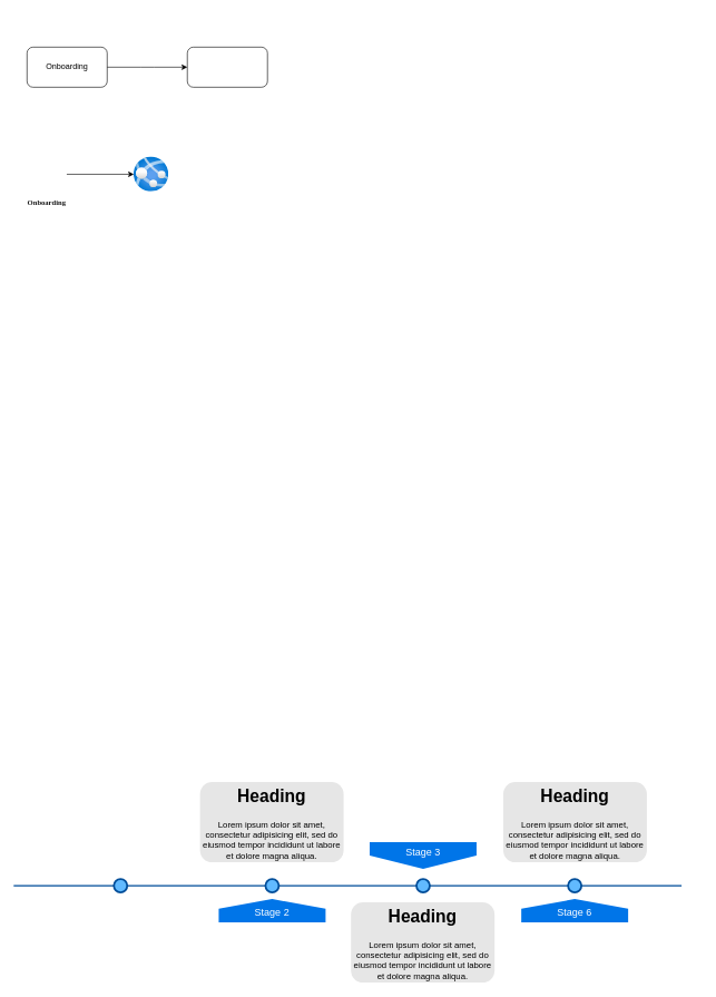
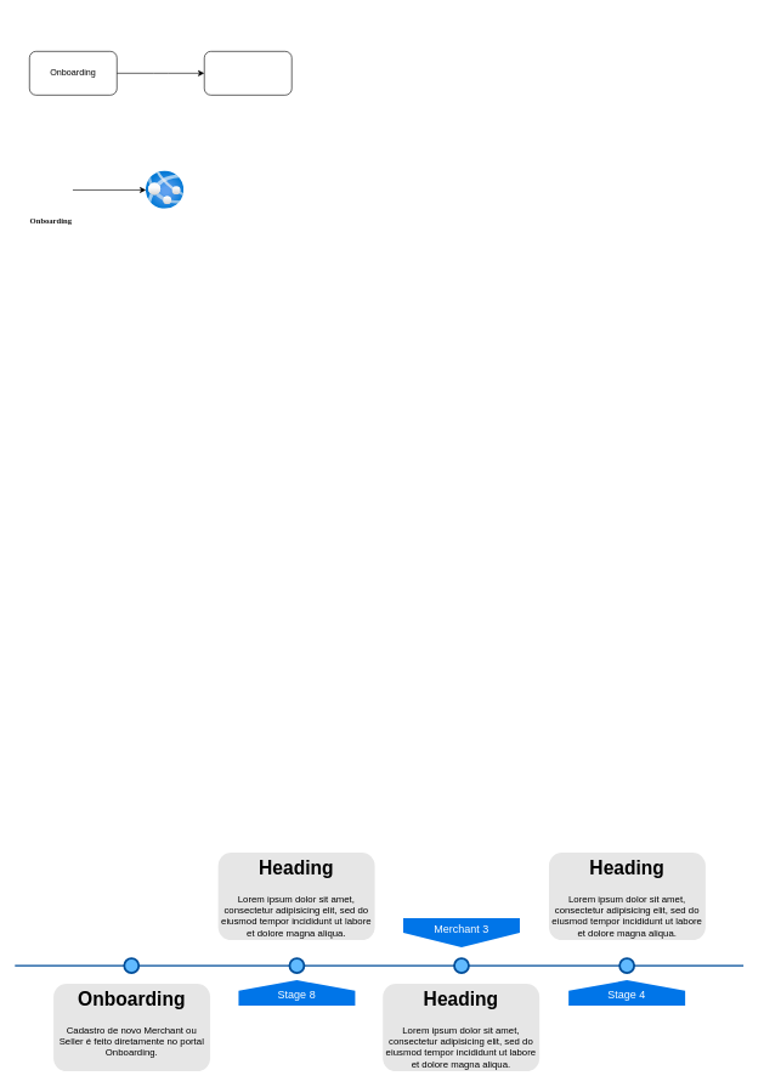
- <mxCell id="3" value="&lt;span&gt;Stage 3&lt;/span&gt;" style="shape=offPageConnector;whiteSpace=wrap;html=1;fillColor=#0075E8;fontSize=15;fontColor=#FFFFFF;size=0.509;verticalAlign=top;strokeColor=none;" parent="1" vertex="1"><mxGeometry x="553" y="1260" width="160" height="40" as="geometry" /></mxCell>
+ <mxCell id="3" value="&lt;span&gt;Merchant 3&lt;/span&gt;" style="shape=offPageConnector;whiteSpace=wrap;html=1;fillColor=#0075E8;fontSize=15;fontColor=#FFFFFF;size=0.509;verticalAlign=top;strokeColor=none;" parent="1" vertex="1"><mxGeometry x="553" y="1260" width="160" height="40" as="geometry" /></mxCell>
- <mxCell id="4" value="&lt;span&gt;Stage 2&lt;/span&gt;" style="shape=offPageConnector;whiteSpace=wrap;html=1;fillColor=#0075E8;fontSize=15;fontColor=#FFFFFF;size=0.418;flipV=1;verticalAlign=bottom;strokeColor=none;spacingBottom=4;" parent="1" vertex="1"><mxGeometry x="327" y="1345" width="160" height="35" as="geometry" /></mxCell>
+ <mxCell id="4" value="&lt;span&gt;Stage 8&lt;/span&gt;" style="shape=offPageConnector;whiteSpace=wrap;html=1;fillColor=#0075E8;fontSize=15;fontColor=#FFFFFF;size=0.418;flipV=1;verticalAlign=bottom;strokeColor=none;spacingBottom=4;" parent="1" vertex="1"><mxGeometry x="327" y="1345" width="160" height="35" as="geometry" /></mxCell>
- <mxCell id="5" value="&lt;span&gt;Stage 6&lt;/span&gt;" style="shape=offPageConnector;whiteSpace=wrap;html=1;fillColor=#0075E8;fontSize=15;fontColor=#FFFFFF;size=0.418;flipV=1;verticalAlign=bottom;strokeColor=none;spacingBottom=4;" parent="1" vertex="1"><mxGeometry x="780" y="1345" width="160" height="35" as="geometry" /></mxCell>
+ <mxCell id="5" value="&lt;span&gt;Stage 4&lt;/span&gt;" style="shape=offPageConnector;whiteSpace=wrap;html=1;fillColor=#0075E8;fontSize=15;fontColor=#FFFFFF;size=0.418;flipV=1;verticalAlign=bottom;strokeColor=none;spacingBottom=4;" parent="1" vertex="1"><mxGeometry x="780" y="1345" width="160" height="35" as="geometry" /></mxCell>
+ <mxCell id="10" value="&lt;h1&gt;Onboarding&lt;/h1&gt;&lt;p&gt;Cadastro de novo Merchant ou Seller é feito diretamente no portal Onboarding.&lt;/p&gt;" style="text;html=1;spacing=5;spacingTop=-20;whiteSpace=wrap;overflow=hidden;strokeColor=none;strokeWidth=3;fillColor=#E6E6E6;fontSize=13;fontColor=#000000;align=center;rounded=1;" parent="1" vertex="1"><mxGeometry x="73" y="1350" width="215" height="120" as="geometry" /></mxCell>
